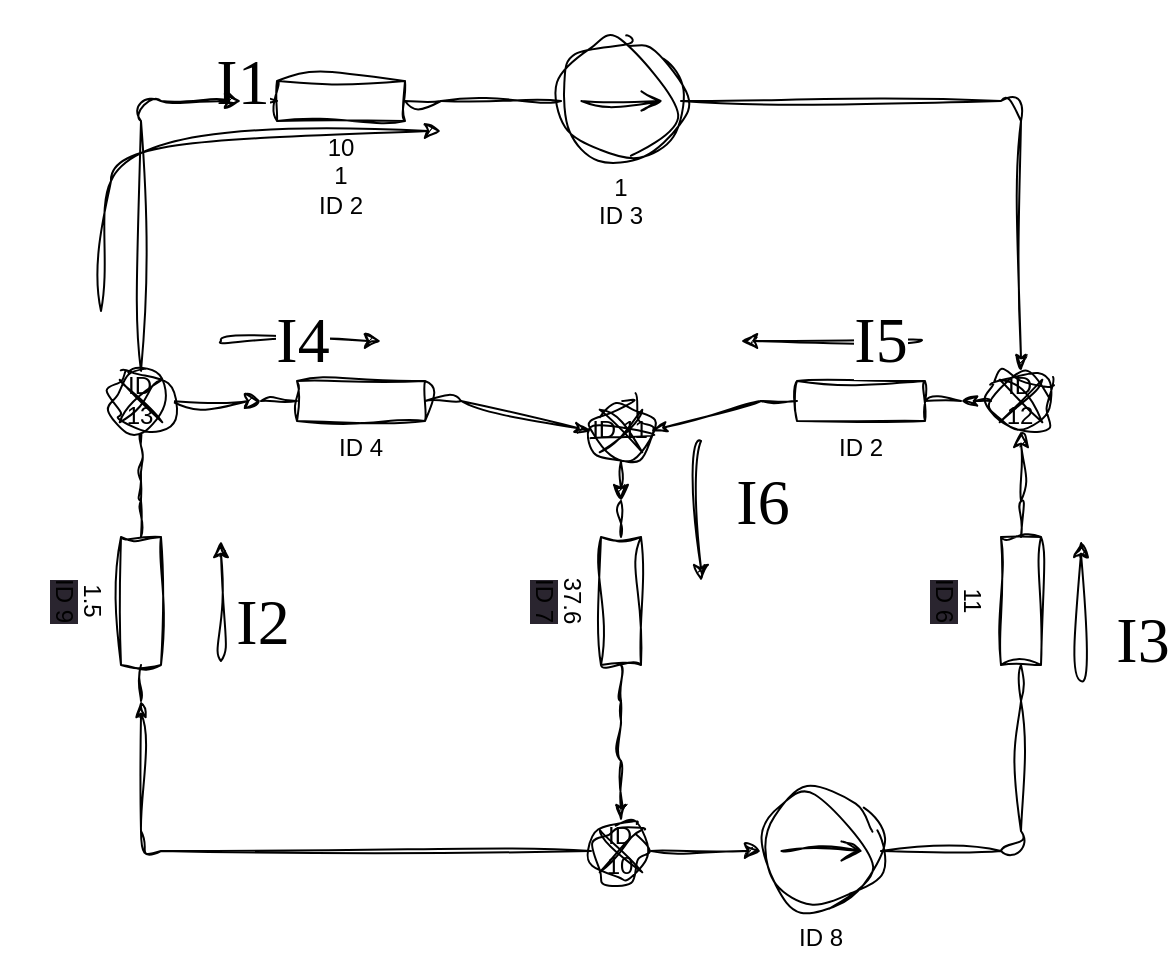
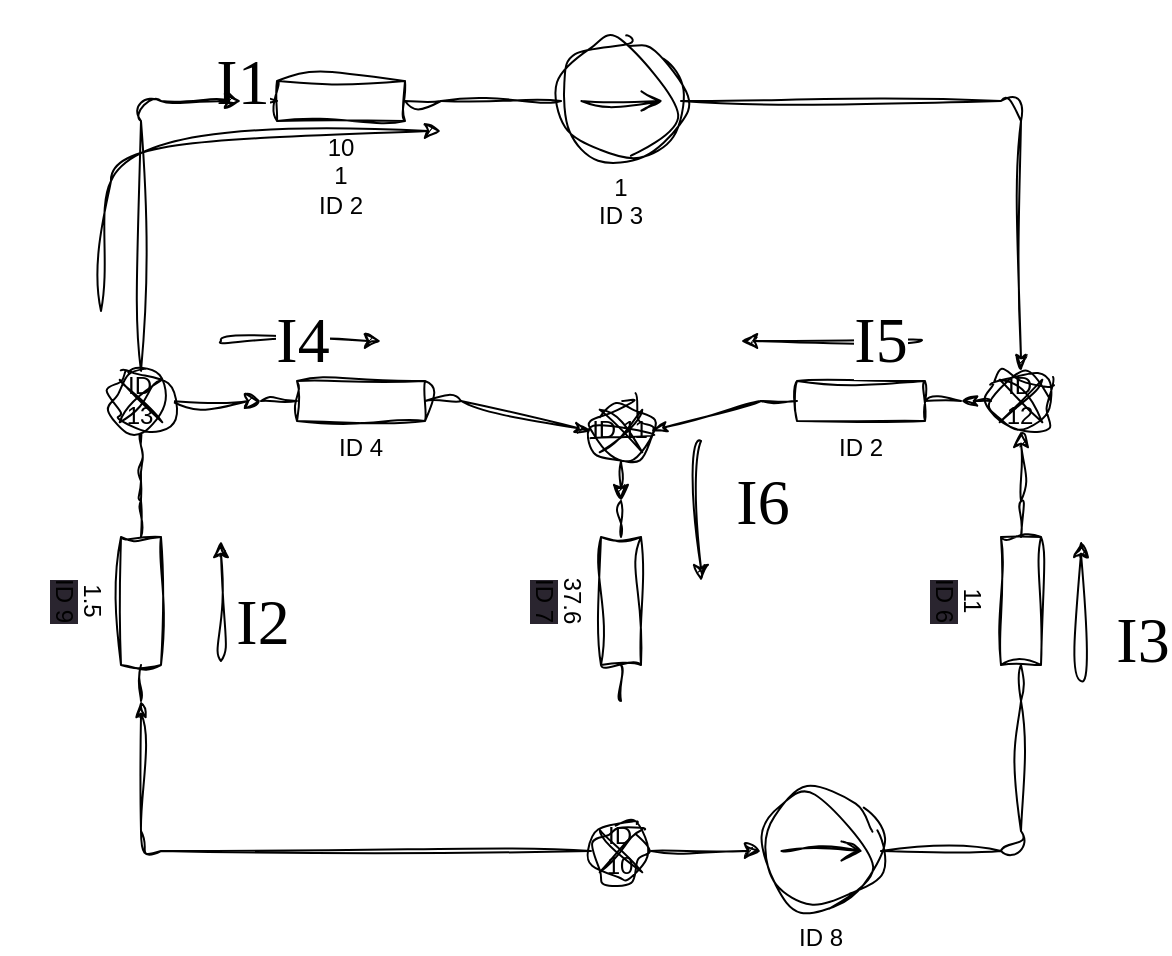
- <mxCell id="18" value="" style="endArrow=classicThin;html=1;entryX=0.5;entryY=0;entryDx=0;entryDy=0;exitX=1;exitY=0.5;exitDx=0;exitDy=0;exitPerimeter=0;sketch=1;curveFitting=1;jiggle=3;comic=1;endFill=1;" parent="1" source="6" target="8" edge="1"><mxGeometry width="50" height="50" relative="1" as="geometry"><mxPoint x="270" y="340" as="sourcePoint" /><mxPoint x="210" y="340" as="targetPoint" /><Array as="points"><mxPoint x="310" y="370" /></Array></mxGeometry></mxCell>
